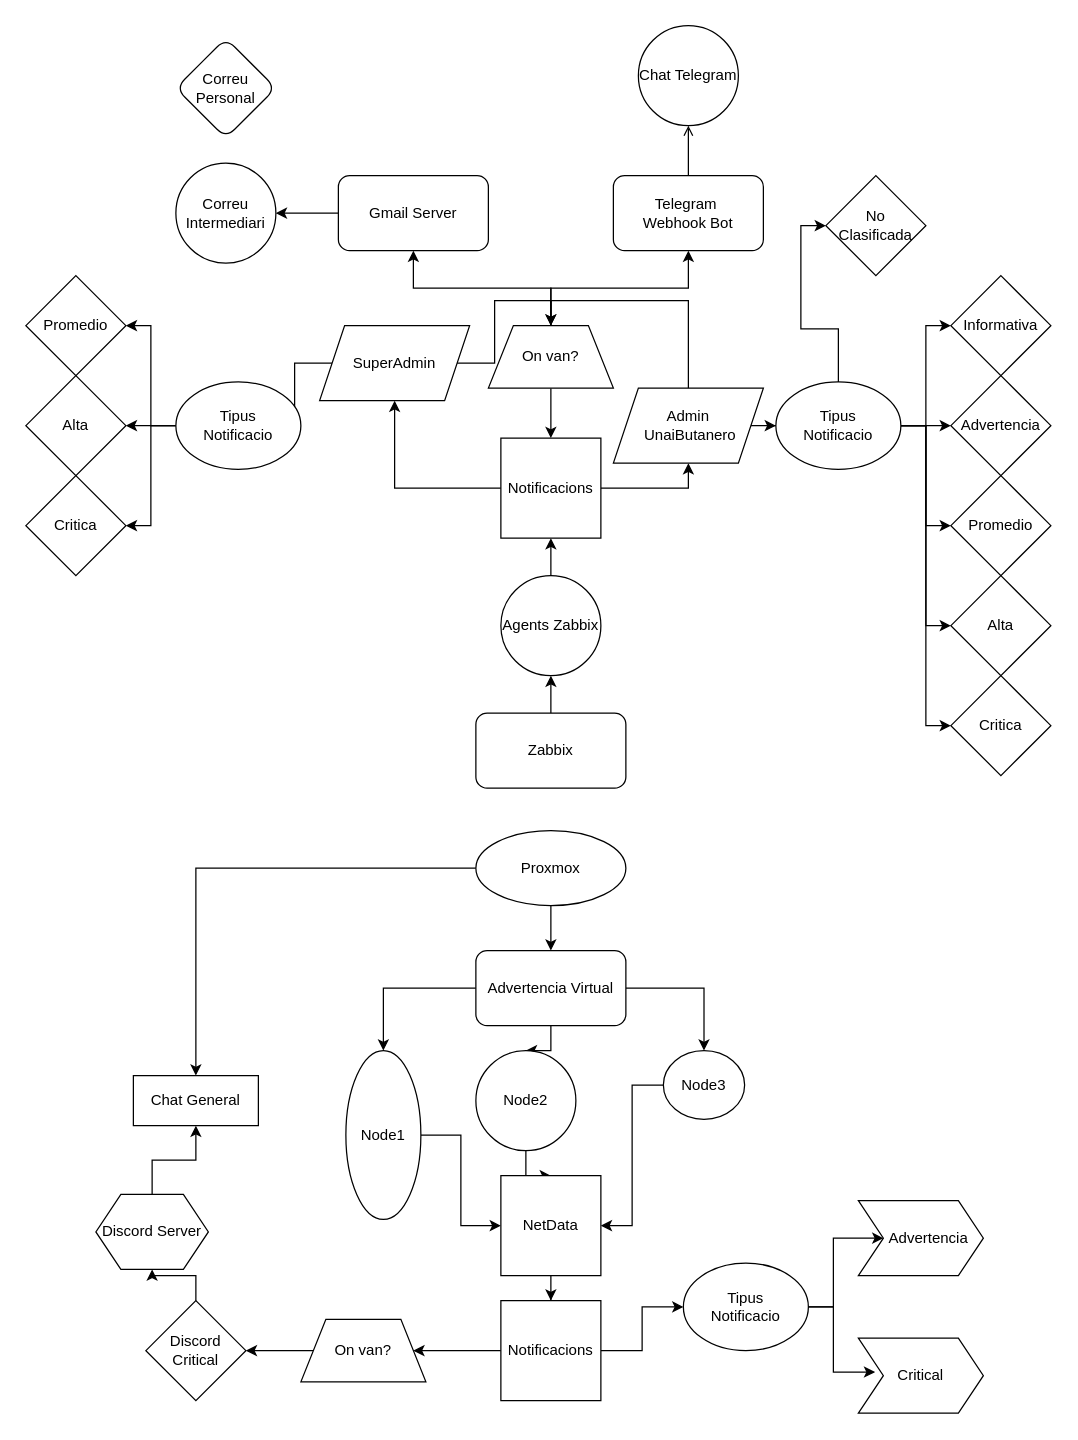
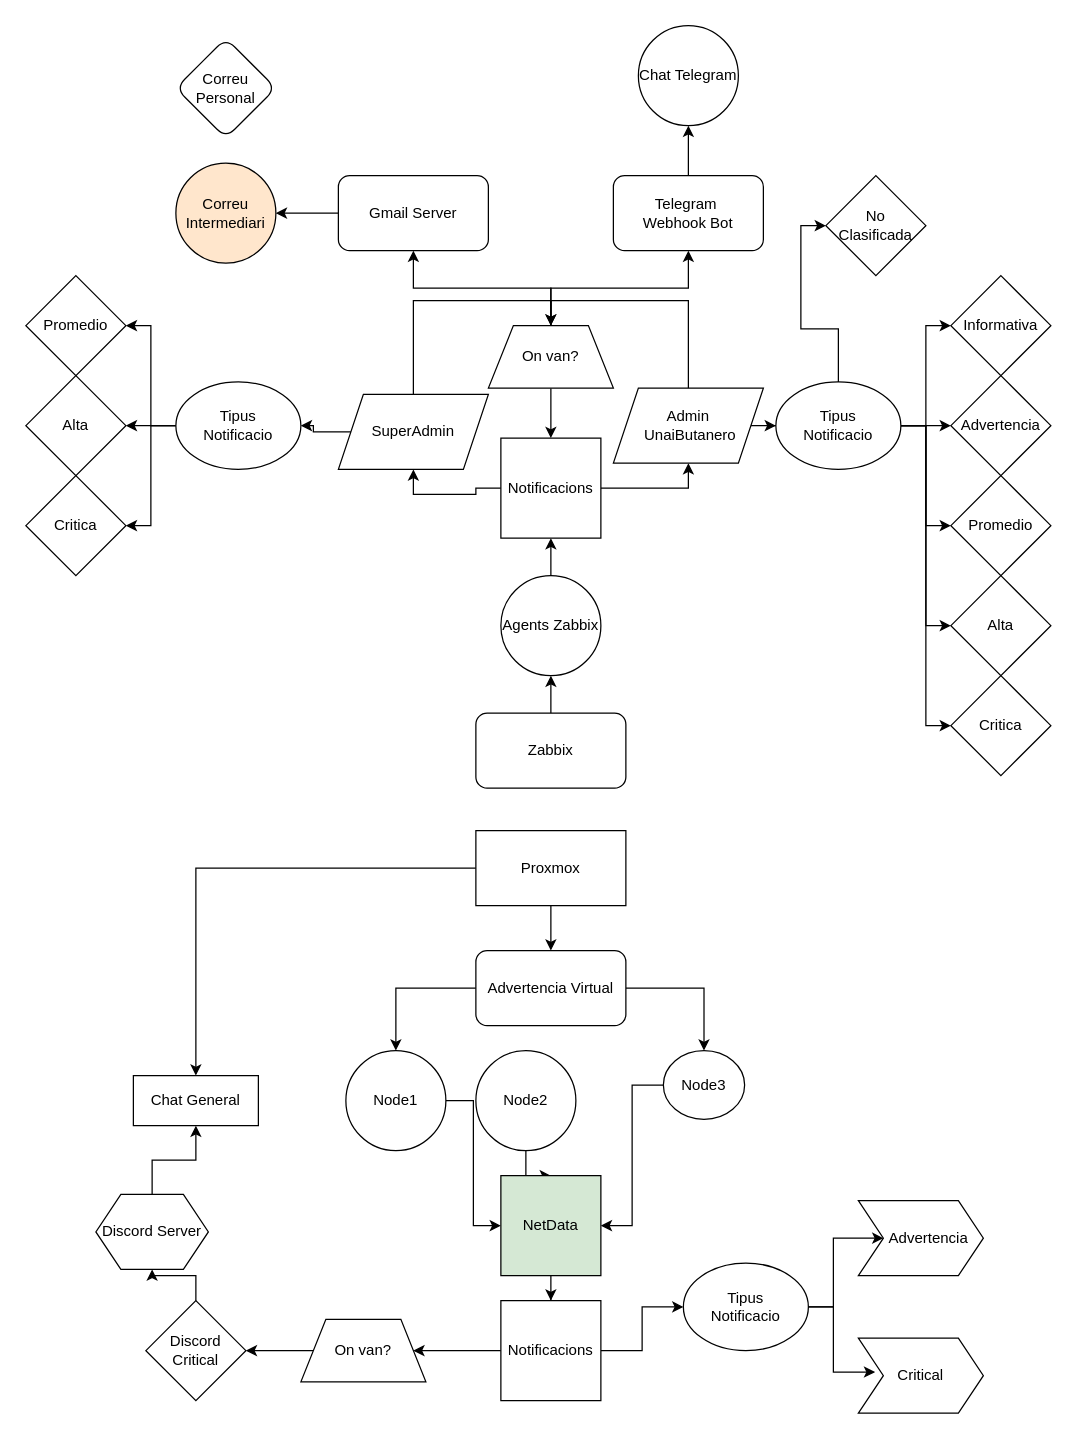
- <mxCell id="44" value="" style="edgeStyle=orthogonalEdgeStyle;rounded=0;orthogonalLoop=1;jettySize=auto;html=1;endArrow=open;" edge="1" parent="1" source="45" target="46"><mxGeometry relative="1" as="geometry" /></mxCell>
+ <mxCell id="44" value="" style="edgeStyle=orthogonalEdgeStyle;rounded=0;orthogonalLoop=1;jettySize=auto;html=1;" edge="1" parent="1" source="45" target="46"><mxGeometry relative="1" as="geometry" /></mxCell>
- <mxCell id="47" value="Correu Intermediari" style="ellipse;whiteSpace=wrap;html=1;rounded=1;" vertex="1" parent="1"><mxGeometry x="140" y="130" width="80" height="80" as="geometry" /></mxCell>
+ <mxCell id="47" value="Correu Intermediari" style="ellipse;whiteSpace=wrap;html=1;rounded=1;fillColor=#ffe6cc;" vertex="1" parent="1"><mxGeometry x="140" y="130" width="80" height="80" as="geometry" /></mxCell>
- <mxCell id="14" value="SuperAdmin" style="shape=parallelogram;perimeter=parallelogramPerimeter;whiteSpace=wrap;html=1;fixedSize=1;" vertex="1" parent="1"><mxGeometry x="255" y="260" width="120" height="60" as="geometry" /></mxCell>
+ <mxCell id="14" value="SuperAdmin" style="shape=parallelogram;perimeter=parallelogramPerimeter;whiteSpace=wrap;html=1;fixedSize=1;" vertex="1" parent="1"><mxGeometry x="270" y="315" width="120" height="60" as="geometry" /></mxCell>
- <mxCell id="4" value="Proxmox" style="ellipse;whiteSpace=wrap;html=1;" vertex="1" parent="1"><mxGeometry x="380" y="664" width="120" height="60" as="geometry" /></mxCell>
+ <mxCell id="4" value="Proxmox" style="rounded=0;whiteSpace=wrap;html=1;" vertex="1" parent="1"><mxGeometry x="380" y="664" width="120" height="60" as="geometry" /></mxCell>
- <mxCell id="49" style="edgeStyle=orthogonalEdgeStyle;rounded=0;orthogonalLoop=1;jettySize=auto;html=1;entryX=0.5;entryY=0;entryDx=0;entryDy=0;" edge="1" parent="1" source="52" target="56"><mxGeometry relative="1" as="geometry" /></mxCell>
- <mxCell id="54" value="Node1" style="ellipse;whiteSpace=wrap;html=1;aspect=fixed;" vertex="1" parent="1"><mxGeometry x="276" y="840" width="60" height="135" as="geometry" /></mxCell>
+ <mxCell id="54" value="Node1" style="ellipse;whiteSpace=wrap;html=1;aspect=fixed;" vertex="1" parent="1"><mxGeometry x="276" y="840" width="80" height="80" as="geometry" /></mxCell>
- <mxCell id="60" value="NetData" style="whiteSpace=wrap;html=1;aspect=fixed;" vertex="1" parent="1"><mxGeometry x="400" y="940" width="80" height="80" as="geometry" /></mxCell>
+ <mxCell id="60" value="NetData" style="whiteSpace=wrap;html=1;aspect=fixed;fillColor=#d5e8d4;" vertex="1" parent="1"><mxGeometry x="400" y="940" width="80" height="80" as="geometry" /></mxCell>
